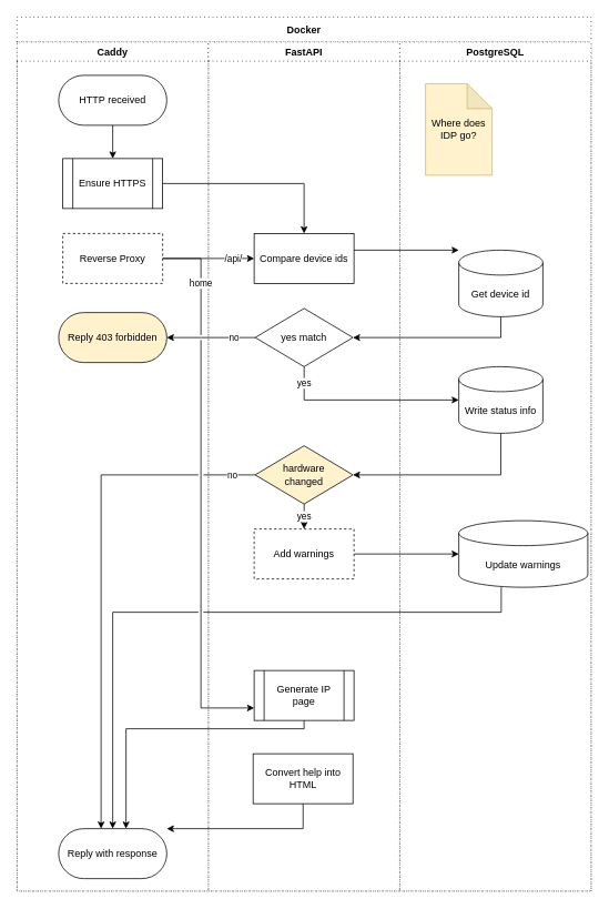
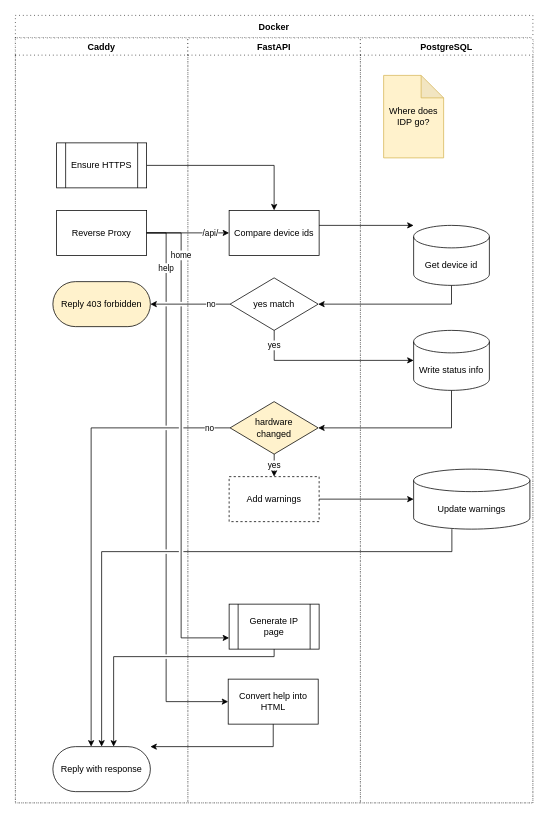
- <mxCell id="5" value="HTTP received" style="rounded=1;whiteSpace=wrap;html=1;arcSize=50;" parent="3" vertex="1"><mxGeometry x="50" y="40" width="130" height="60" as="geometry" /></mxCell>
- <mxCell id="4" style="edgeStyle=orthogonalEdgeStyle;rounded=0;orthogonalLoop=1;jettySize=auto;html=1;jumpStyle=gap;" parent="3" source="5" target="7" edge="1"><mxGeometry relative="1" as="geometry"><mxPoint x="115.5" y="130" as="targetPoint" /></mxGeometry></mxCell>
- <mxCell id="8" value="Reverse Proxy" style="rounded=0;whiteSpace=wrap;html=1;dashed=1;" parent="3" vertex="1"><mxGeometry x="55" y="230" width="120" height="60" as="geometry" /></mxCell>
+ <mxCell id="8" value="Reverse Proxy" style="rounded=0;whiteSpace=wrap;html=1;" parent="3" vertex="1"><mxGeometry x="55" y="230" width="120" height="60" as="geometry" /></mxCell>
+ <mxCell id="33" value="help" style="edgeStyle=orthogonalEdgeStyle;rounded=0;orthogonalLoop=1;jettySize=auto;html=1;entryX=0;entryY=0.5;entryDx=0;entryDy=0;jumpStyle=gap;" parent="2" source="8" target="18" edge="1"><mxGeometry x="-0.8" relative="1" as="geometry"><Array as="points"><mxPoint x="201" y="290" /><mxPoint x="201" y="915" /></Array><mxPoint as="offset" /></mxGeometry></mxCell>
